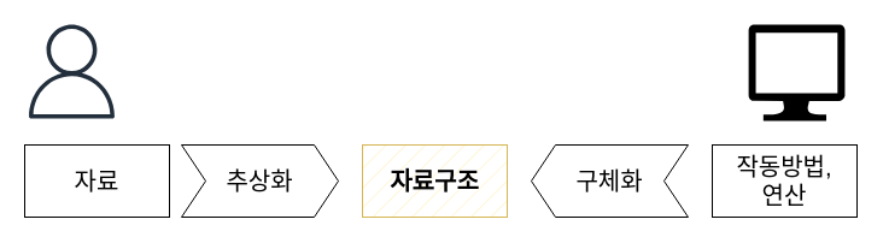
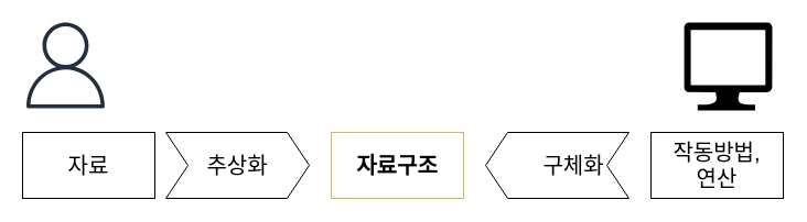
- <mxCell id="6" value="&lt;font style=&quot;font-size: 20px;&quot;&gt;&lt;b&gt;자료구조&lt;/b&gt;&lt;/font&gt;" style="rounded=0;whiteSpace=wrap;html=1;fillColor=#fff2cc;strokeColor=#d6b656;fillStyle=hatch;" vertex="1" parent="1"><mxGeometry x="300" y="120" width="120" height="60" as="geometry" /></mxCell>
+ <mxCell id="6" value="&lt;font style=&quot;font-size: 20px;&quot;&gt;&lt;b&gt;자료구조&lt;/b&gt;&lt;/font&gt;" style="rounded=0;whiteSpace=wrap;html=1;fillColor=#ffffff;strokeColor=#d6b656;fillStyle=hatch;" vertex="1" parent="1"><mxGeometry x="300" y="120" width="120" height="60" as="geometry" /></mxCell>
- <mxCell id="8" value="&lt;font style=&quot;font-size: 20px;&quot;&gt;구체화&lt;/font&gt;" style="text;strokeColor=none;align=center;fillColor=none;html=1;verticalAlign=middle;whiteSpace=wrap;rounded=0;" vertex="1" parent="1"><mxGeometry x="460" y="135" width="90" height="30" as="geometry" /></mxCell>
+ <mxCell id="8" value="&lt;font style=&quot;font-size: 20px;&quot;&gt;구체화&lt;/font&gt;" style="text;strokeColor=none;align=center;fillColor=none;html=1;verticalAlign=middle;whiteSpace=wrap;rounded=0;" vertex="1" parent="1"><mxGeometry x="475" y="135" width="90" height="30" as="geometry" /></mxCell>
